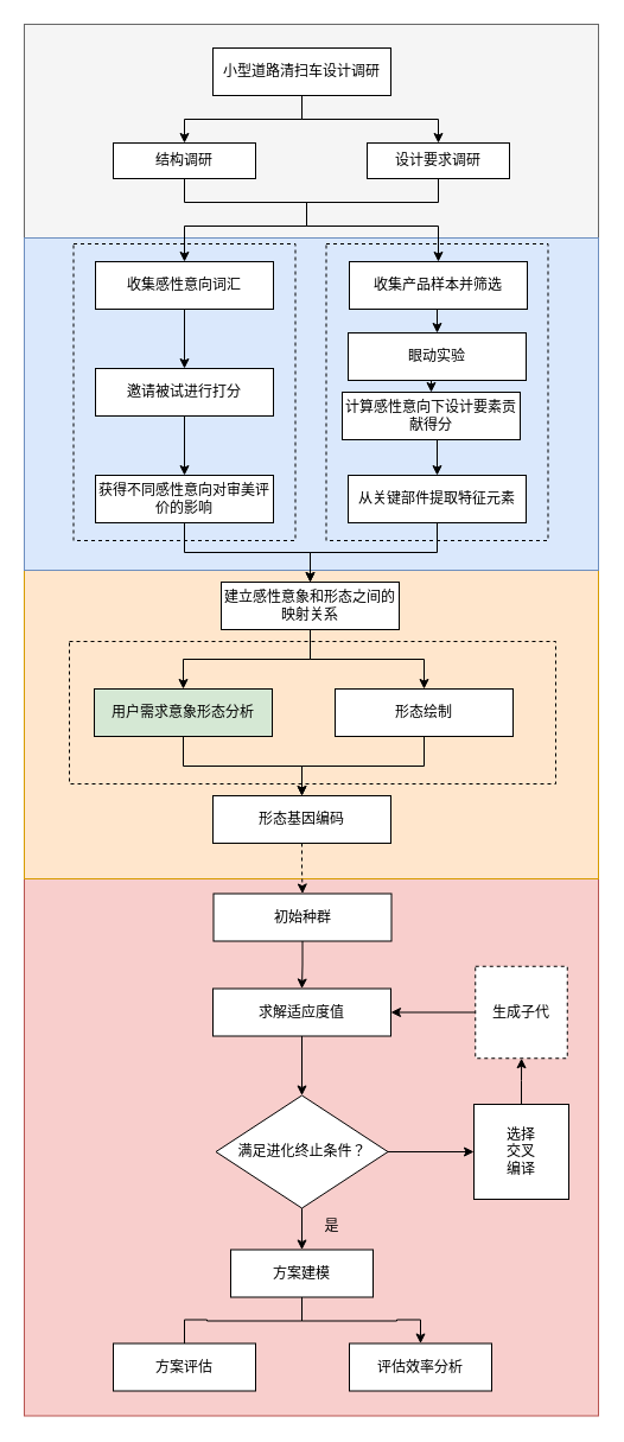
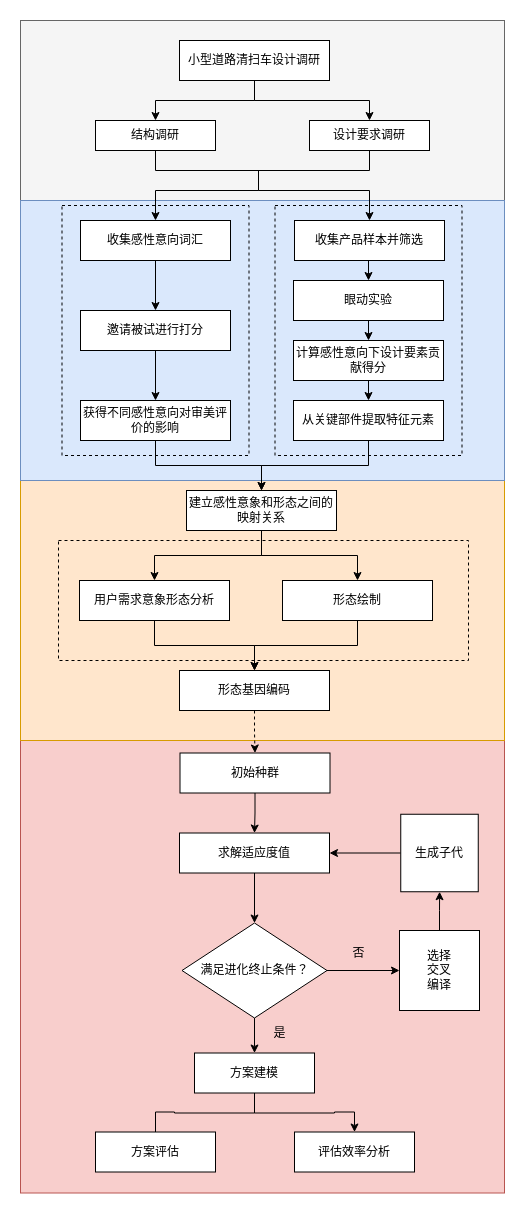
- <mxCell id="21" value="计算感性意向下设计要素贡献得分" style="rounded=0;whiteSpace=wrap;html=1;" parent="1" vertex="1"><mxGeometry x="288" y="330" width="150" height="40" as="geometry" /></mxCell>
+ <mxCell id="21" value="计算感性意向下设计要素贡献得分" style="rounded=0;whiteSpace=wrap;html=1;" parent="1" vertex="1"><mxGeometry x="293" y="340" width="150" height="40" as="geometry" /></mxCell>
- <mxCell id="54" value="用户需求意象形态分析" style="rounded=0;whiteSpace=wrap;html=1;fillColor=#d5e8d4;" vertex="1" parent="1"><mxGeometry x="79" y="580" width="150" height="40" as="geometry" /></mxCell>
+ <mxCell id="54" value="用户需求意象形态分析" style="rounded=0;whiteSpace=wrap;html=1;" vertex="1" parent="1"><mxGeometry x="79" y="580" width="150" height="40" as="geometry" /></mxCell>
- <mxCell id="35" value="生成子代" style="whiteSpace=wrap;html=1;aspect=fixed;dashed=1;" parent="1" vertex="1"><mxGeometry x="400.25" y="813.75" width="77.5" height="77.5" as="geometry" /></mxCell>
+ <mxCell id="35" value="生成子代" style="whiteSpace=wrap;html=1;aspect=fixed;" parent="1" vertex="1"><mxGeometry x="400.25" y="813.75" width="77.5" height="77.5" as="geometry" /></mxCell>
+ <mxCell id="36" value="否" style="text;html=1;align=center;verticalAlign=middle;resizable=0;points=[];autosize=1;strokeColor=none;fillColor=none;" parent="1" vertex="1"><mxGeometry x="343" y="942.5" width="30" height="20" as="geometry" /></mxCell>
